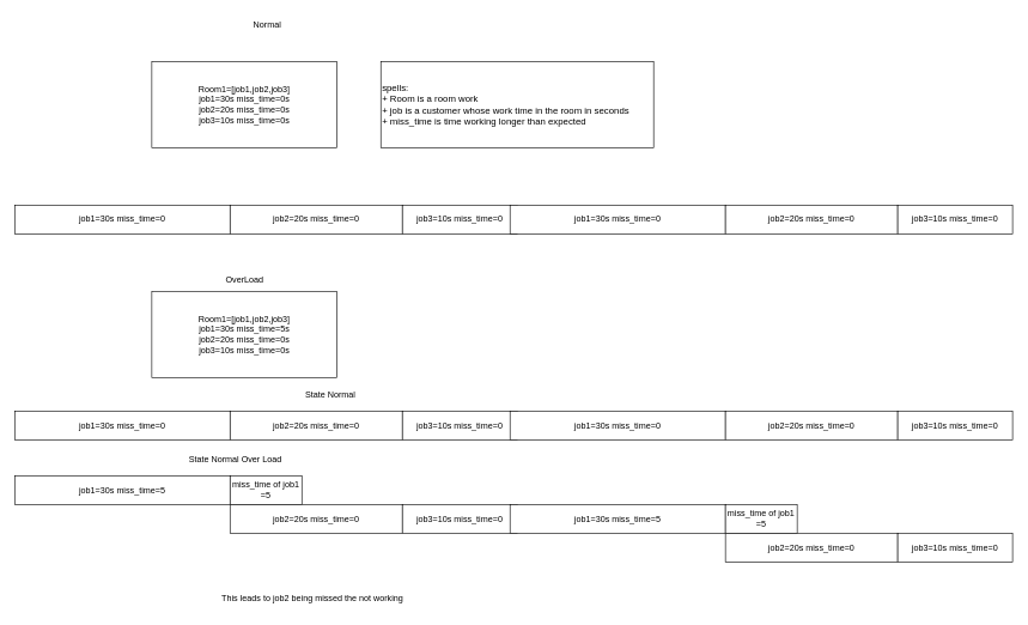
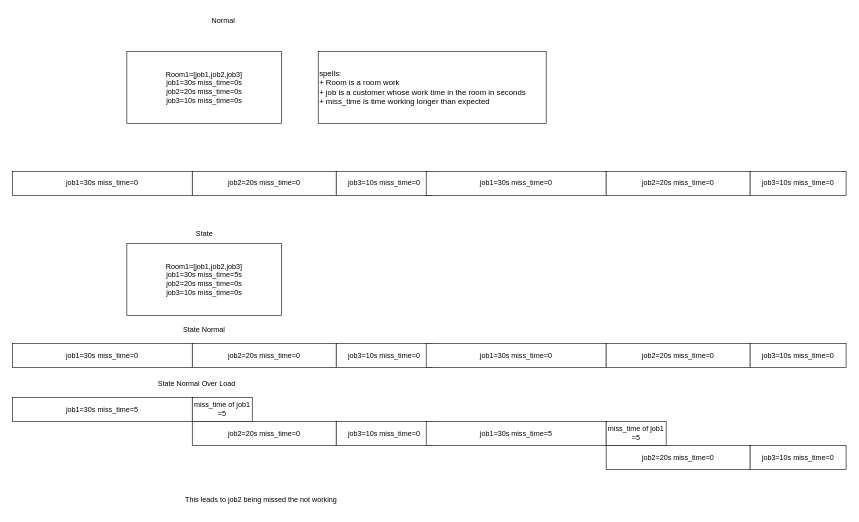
- <mxCell id="10" value="OverLoad" style="text;html=1;align=center;verticalAlign=middle;resizable=0;points=[];autosize=1;strokeColor=none;fillColor=none;" vertex="1" parent="1"><mxGeometry x="300" y="375" width="80" height="30" as="geometry" /></mxCell>
+ <mxCell id="10" value="State" style="text;html=1;align=center;verticalAlign=middle;resizable=0;points=[];autosize=1;strokeColor=none;fillColor=none;" vertex="1" parent="1"><mxGeometry x="300" y="375" width="80" height="30" as="geometry" /></mxCell>
- <mxCell id="18" value="State Normal" style="text;html=1;strokeColor=none;fillColor=none;align=center;verticalAlign=middle;whiteSpace=wrap;rounded=0;" vertex="1" parent="1"><mxGeometry x="405" y="535" width="110" height="30" as="geometry" /></mxCell>
+ <mxCell id="18" value="State Normal" style="text;html=1;strokeColor=none;fillColor=none;align=center;verticalAlign=middle;whiteSpace=wrap;rounded=0;" vertex="1" parent="1"><mxGeometry x="285" y="535" width="110" height="30" as="geometry" /></mxCell>
